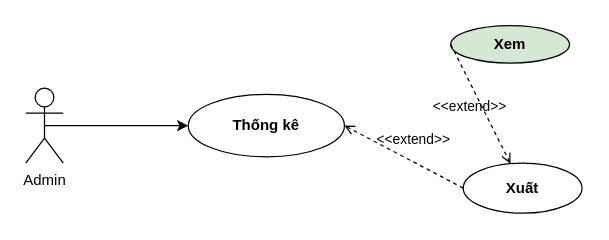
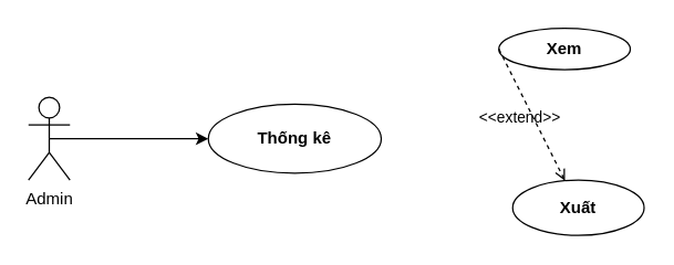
- <mxCell id="5" value="Xem" style="ellipse;whiteSpace=wrap;html=1;fontStyle=1;fillColor=#d5e8d4;" parent="1" vertex="1"><mxGeometry x="360" y="20" width="95" height="30" as="geometry" /></mxCell>
+ <mxCell id="5" value="Xem" style="ellipse;whiteSpace=wrap;html=1;fontStyle=1" parent="1" vertex="1"><mxGeometry x="360" y="20" width="95" height="30" as="geometry" /></mxCell>
- <mxCell id="8" value="&amp;lt;&amp;lt;extend&amp;gt;&amp;gt;" style="html=1;verticalAlign=bottom;labelBackgroundColor=none;endArrow=open;endFill=0;dashed=1;entryX=1;entryY=0.5;entryDx=0;entryDy=0;exitX=0;exitY=0.5;exitDx=0;exitDy=0;" parent="1" source="6" target="3" edge="1"><mxGeometry x="-0.08" y="-8" width="160" relative="1" as="geometry"><mxPoint x="380" y="70" as="sourcePoint" /><mxPoint x="260" y="90" as="targetPoint" /><mxPoint as="offset" /></mxGeometry></mxCell>
